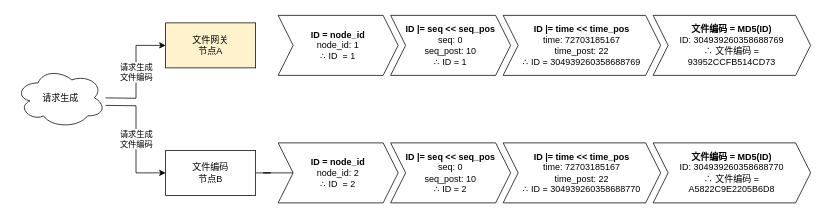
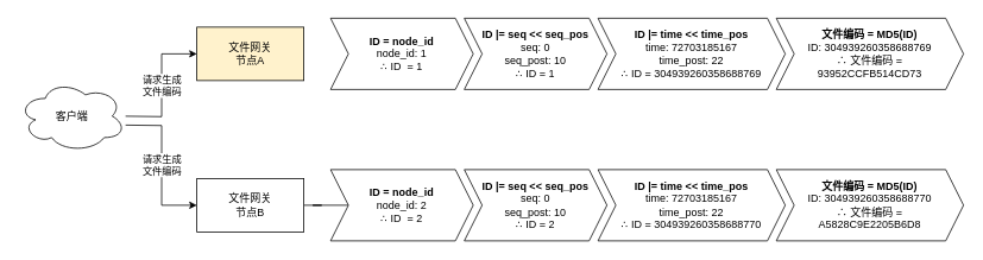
- <mxCell id="7" value="请求生成" style="ellipse;shape=cloud;whiteSpace=wrap;html=1;" vertex="1" parent="1"><mxGeometry x="20" y="90" width="120" height="80" as="geometry" /></mxCell>
+ <mxCell id="7" value="客户端" style="ellipse;shape=cloud;whiteSpace=wrap;html=1;" vertex="1" parent="1"><mxGeometry x="20" y="90" width="120" height="80" as="geometry" /></mxCell>
- <mxCell id="4" value="&lt;div&gt;文件编码&lt;/div&gt;&lt;div&gt;节点B&lt;/div&gt;" style="rounded=0;whiteSpace=wrap;html=1;" vertex="1" parent="1"><mxGeometry x="220" y="200" width="120" height="60" as="geometry" /></mxCell>
+ <mxCell id="4" value="&lt;div&gt;文件网关&lt;/div&gt;&lt;div&gt;节点B&lt;/div&gt;" style="rounded=0;whiteSpace=wrap;html=1;" vertex="1" parent="1"><mxGeometry x="220" y="200" width="120" height="60" as="geometry" /></mxCell>
- <mxCell id="15" value="&lt;div&gt;&lt;b&gt;文件编码 = MD5(ID)&lt;/b&gt;&lt;/div&gt;&lt;div&gt;ID: 304939260358688770&lt;b&gt;&lt;br&gt;&lt;/b&gt;&lt;/div&gt;&lt;div&gt;∴ 文件编码 = &lt;br&gt;A5822C9E2205B6D8&lt;/div&gt;" style="shape=step;perimeter=stepPerimeter;whiteSpace=wrap;html=1;fixedSize=1;" vertex="1" parent="1"><mxGeometry x="870" y="190" width="210" height="80" as="geometry" /></mxCell>
+ <mxCell id="15" value="&lt;div&gt;&lt;b&gt;文件编码 = MD5(ID)&lt;/b&gt;&lt;/div&gt;&lt;div&gt;ID: 304939260358688770&lt;b&gt;&lt;br&gt;&lt;/b&gt;&lt;/div&gt;&lt;div&gt;∴ 文件编码 = &lt;br&gt;A5828C9E2205B6D8&lt;/div&gt;" style="shape=step;perimeter=stepPerimeter;whiteSpace=wrap;html=1;fixedSize=1;" vertex="1" parent="1"><mxGeometry x="870" y="190" width="210" height="80" as="geometry" /></mxCell>
